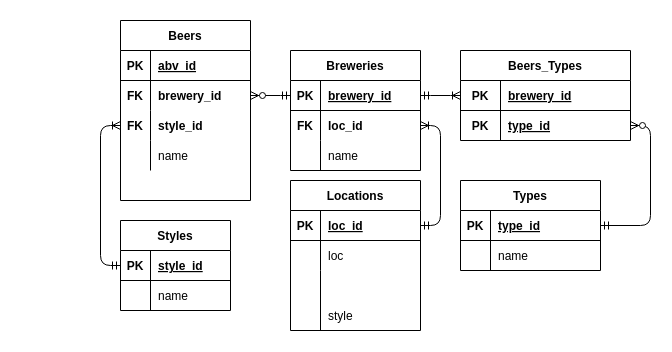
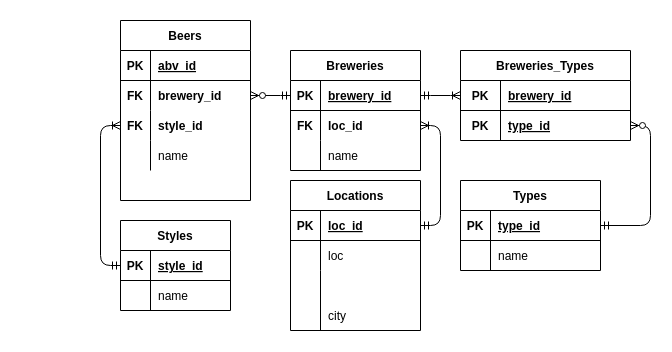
- <mxCell id="34" value="Beers_Types" style="shape=table;startSize=30;container=1;collapsible=1;childLayout=tableLayout;fixedRows=1;rowLines=0;fontStyle=1;align=center;resizeLast=1;rounded=0;" parent="1" vertex="1"><mxGeometry x="460" y="50" width="170" height="90" as="geometry"><mxRectangle x="650" y="80" width="130" height="30" as="alternateBounds" /></mxGeometry></mxCell>
+ <mxCell id="34" value="Breweries_Types" style="shape=table;startSize=30;container=1;collapsible=1;childLayout=tableLayout;fixedRows=1;rowLines=0;fontStyle=1;align=center;resizeLast=1;rounded=0;" parent="1" vertex="1"><mxGeometry x="460" y="50" width="170" height="90" as="geometry"><mxRectangle x="650" y="80" width="130" height="30" as="alternateBounds" /></mxGeometry></mxCell>
- <mxCell id="59" value="style" style="shape=partialRectangle;connectable=0;fillColor=none;top=0;left=0;bottom=0;right=0;align=left;spacingLeft=6;overflow=hidden;rounded=0;" parent="57" vertex="1"><mxGeometry x="30" width="100" height="30" as="geometry"><mxRectangle width="100" height="30" as="alternateBounds" /></mxGeometry></mxCell>
+ <mxCell id="59" value="city" style="shape=partialRectangle;connectable=0;fillColor=none;top=0;left=0;bottom=0;right=0;align=left;spacingLeft=6;overflow=hidden;rounded=0;" parent="57" vertex="1"><mxGeometry x="30" width="100" height="30" as="geometry"><mxRectangle width="100" height="30" as="alternateBounds" /></mxGeometry></mxCell>
